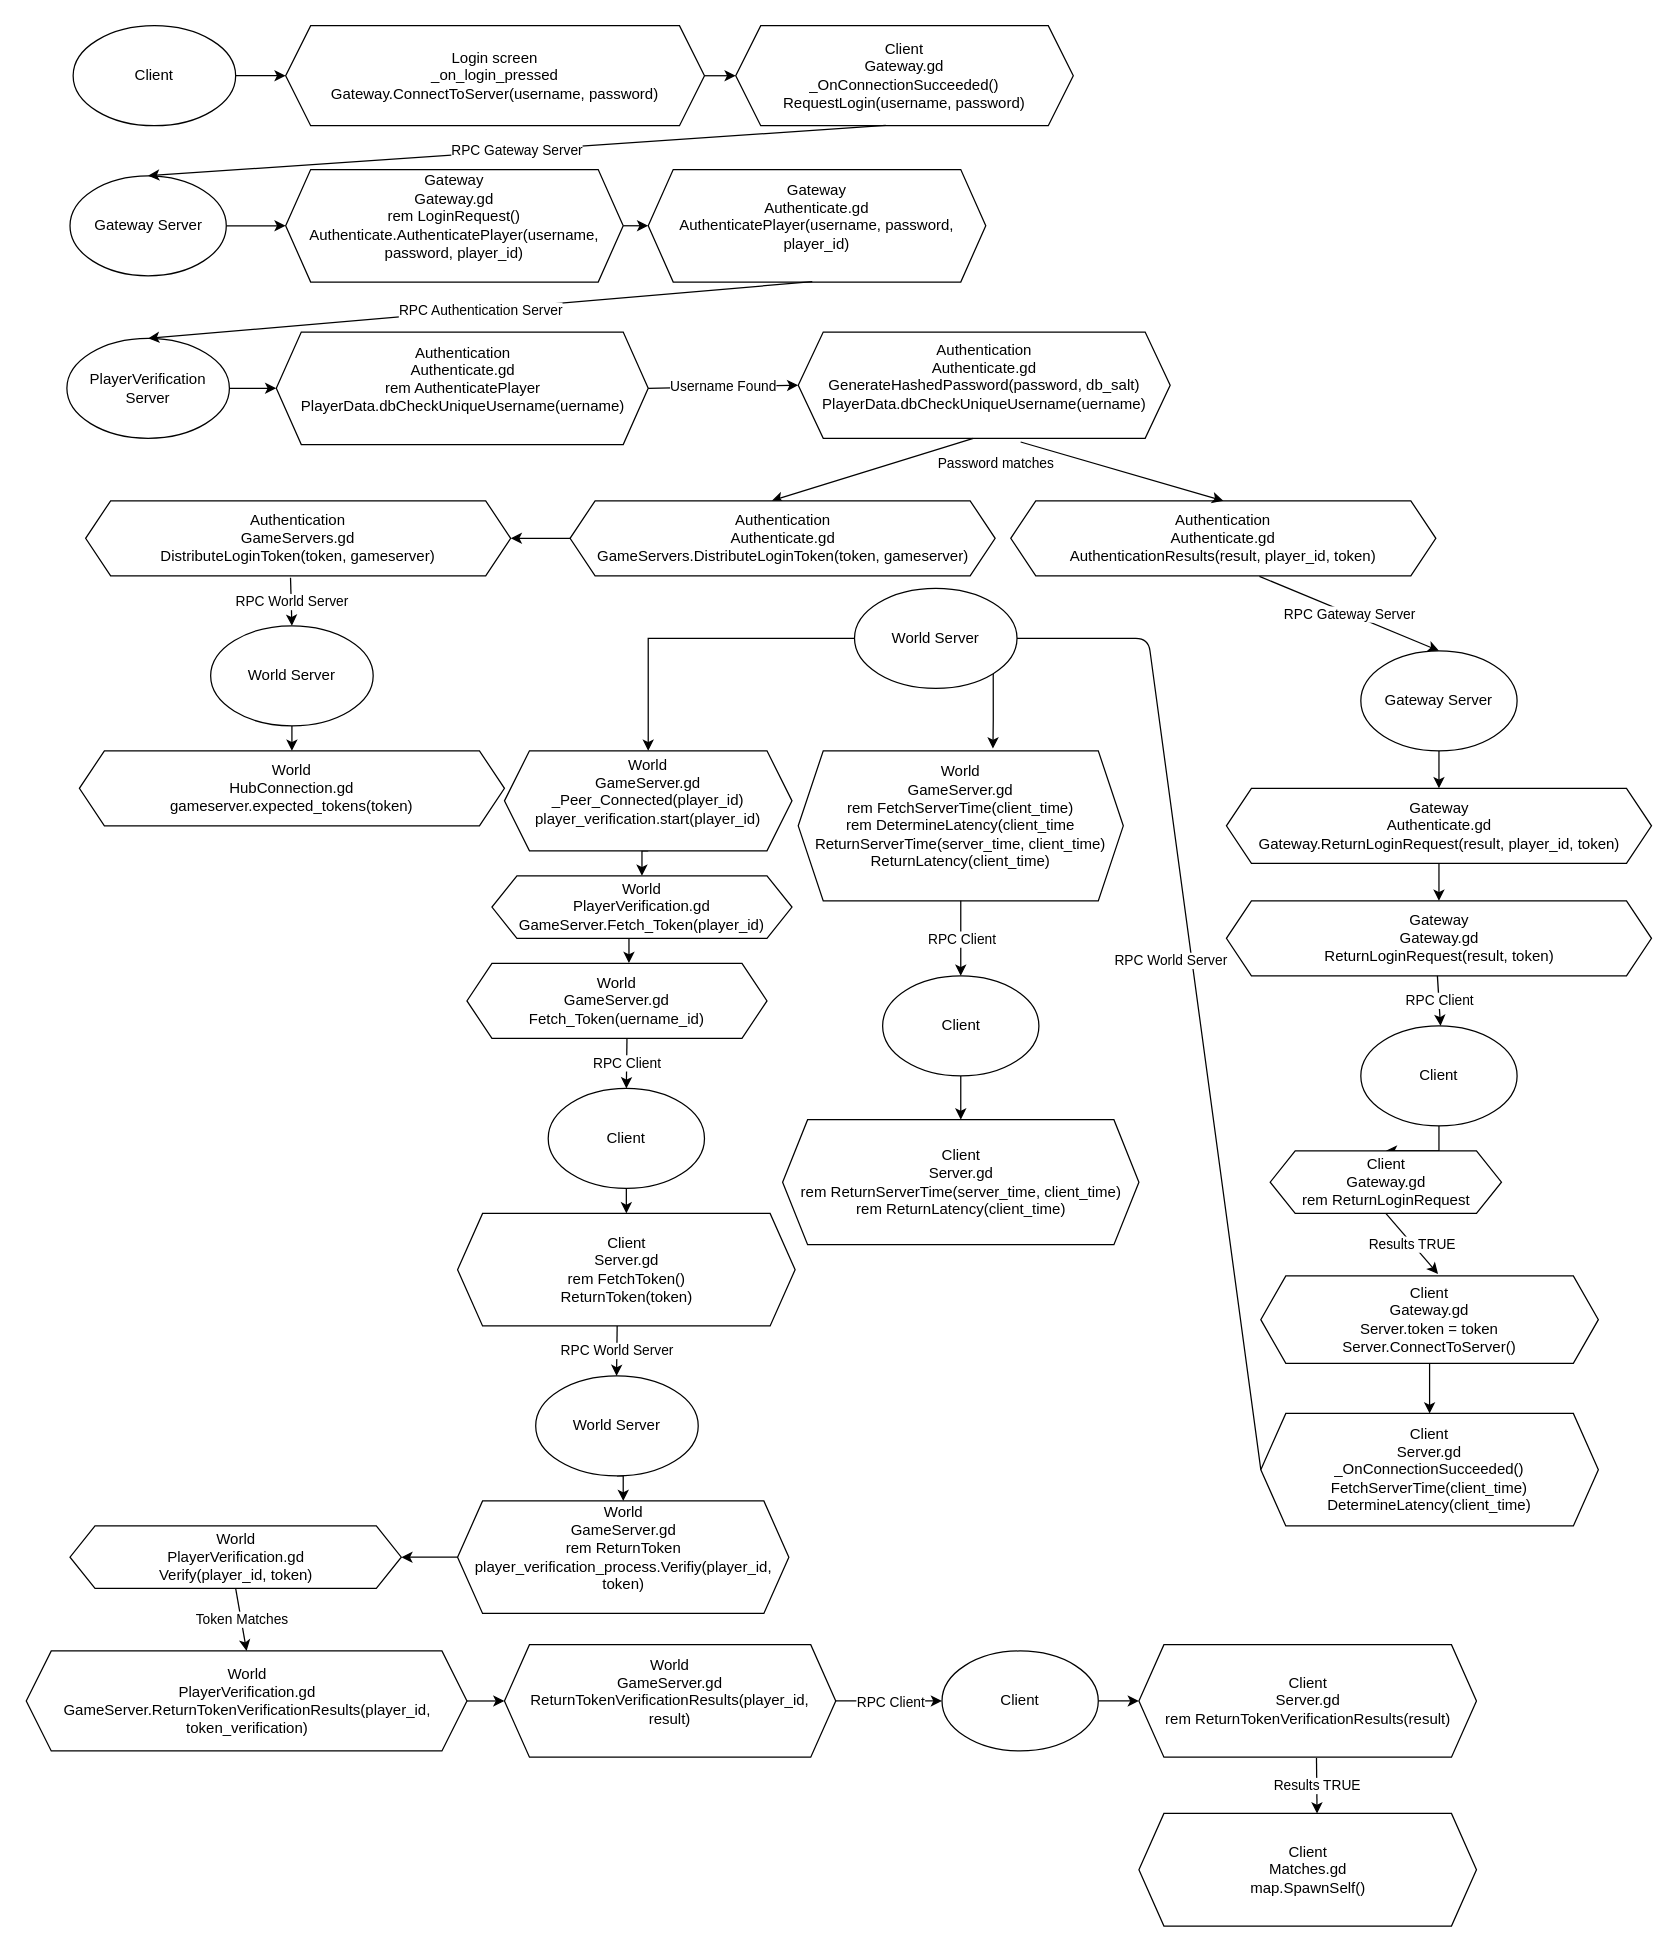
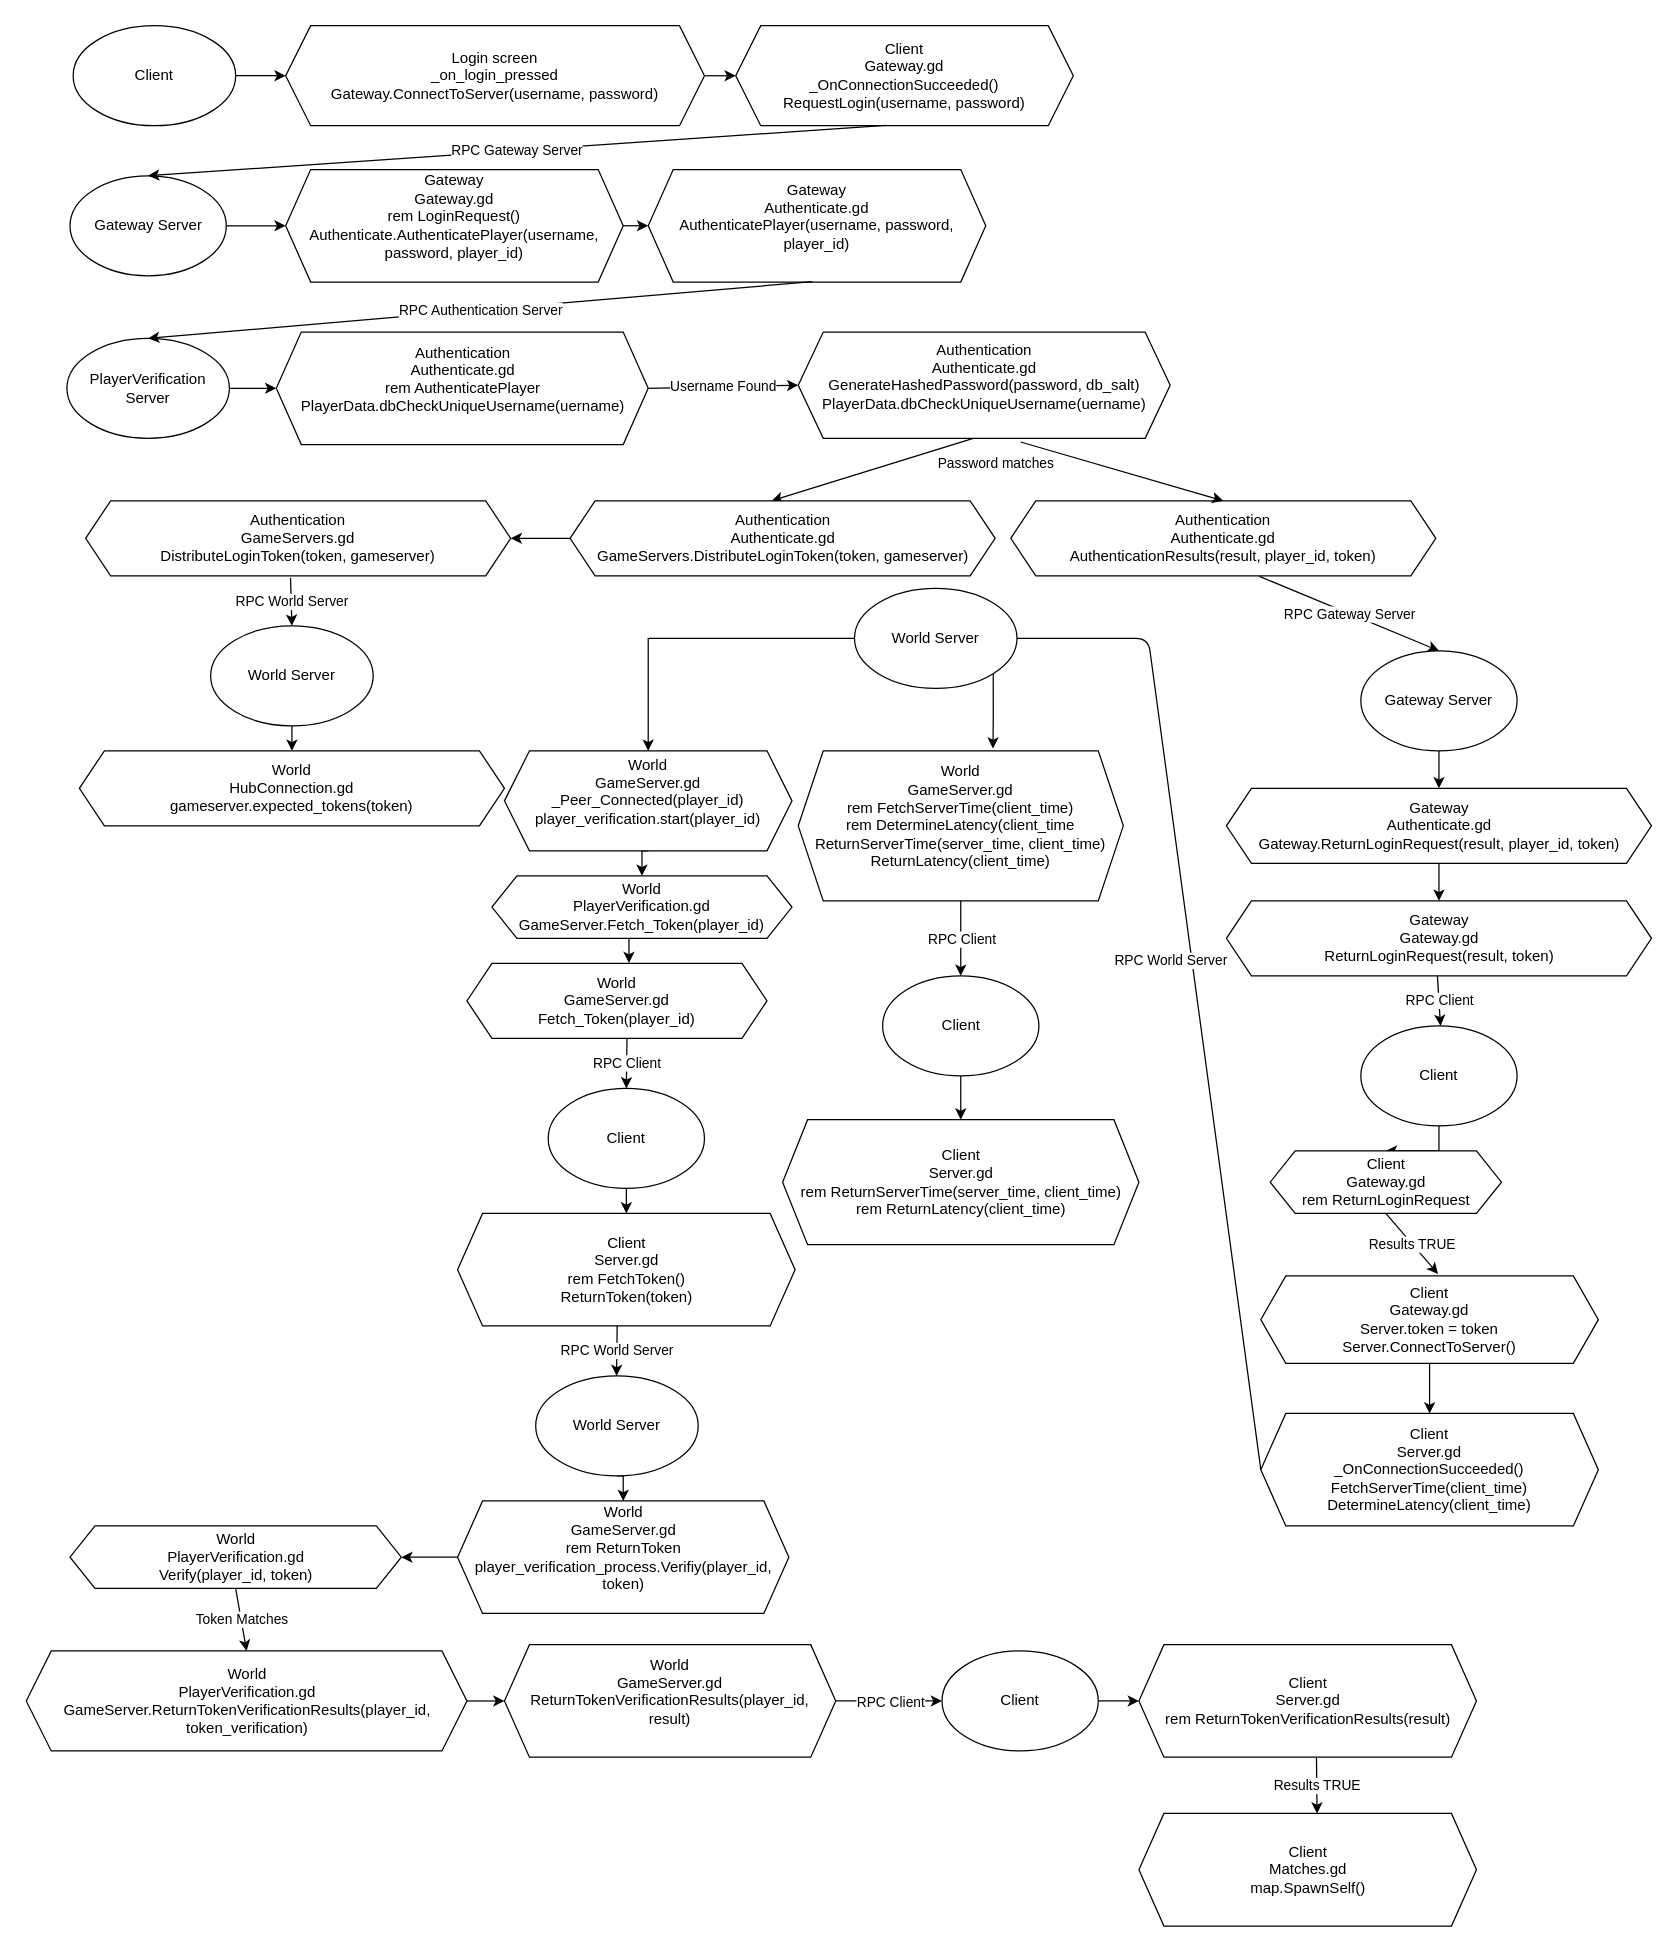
- <mxCell id="64" value="&lt;div&gt;World&lt;div&gt;GameServer.gd&lt;/div&gt;Fetch_Token(uername_id)&lt;/div&gt;" style="shape=hexagon;perimeter=hexagonPerimeter2;whiteSpace=wrap;html=1;fixedSize=1;" vertex="1" parent="1"><mxGeometry x="373" y="770" width="240" height="60" as="geometry" /></mxCell>
+ <mxCell id="64" value="&lt;div&gt;World&lt;div&gt;GameServer.gd&lt;/div&gt;Fetch_Token(player_id)&lt;/div&gt;" style="shape=hexagon;perimeter=hexagonPerimeter2;whiteSpace=wrap;html=1;fixedSize=1;" vertex="1" parent="1"><mxGeometry x="373" y="770" width="240" height="60" as="geometry" /></mxCell>
